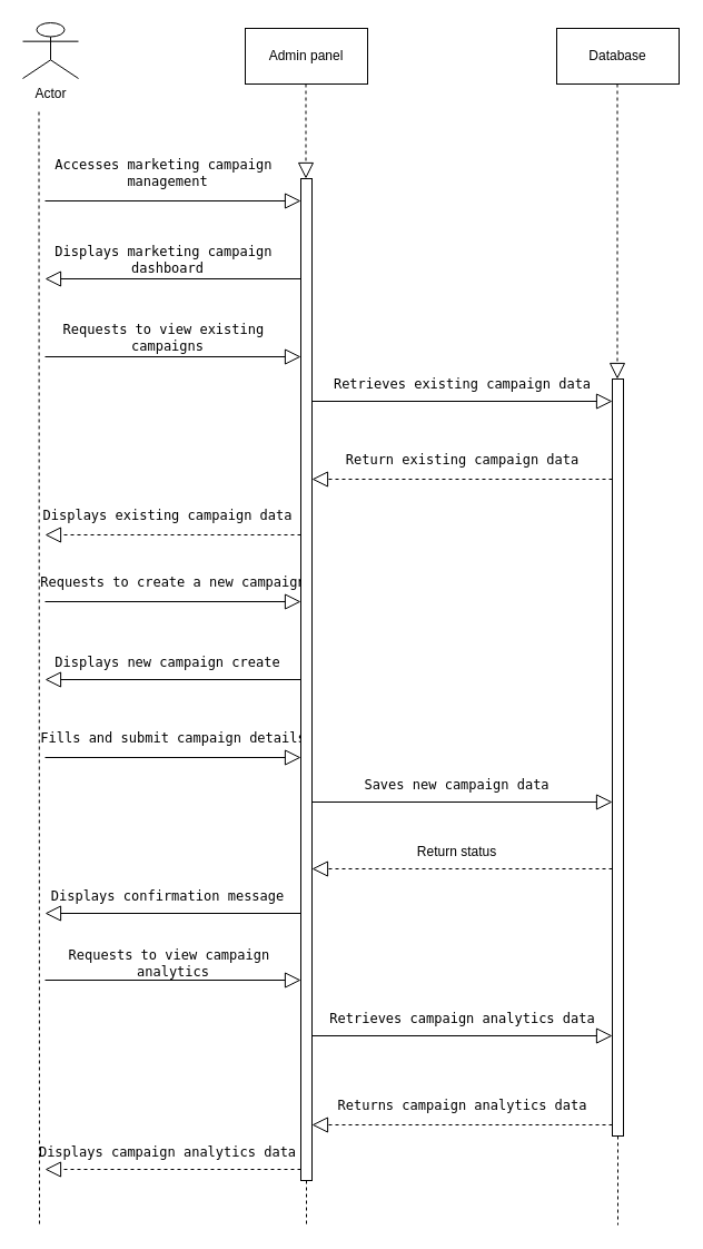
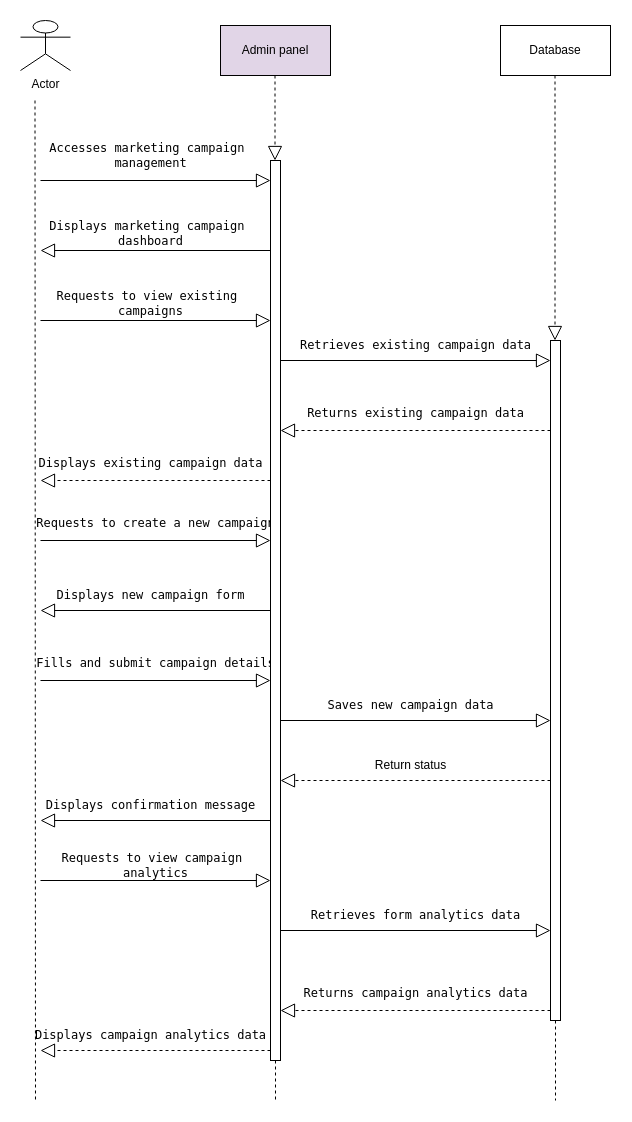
- <mxCell id="4" value="Admin panel" style="html=1;whiteSpace=wrap;" parent="1" vertex="1"><mxGeometry x="220" y="25" width="110" height="50" as="geometry" /></mxCell>
+ <mxCell id="4" value="Admin panel" style="html=1;whiteSpace=wrap;fillColor=#e1d5e7;" parent="1" vertex="1"><mxGeometry x="220" y="25" width="110" height="50" as="geometry" /></mxCell>
- <mxCell id="12" value="&lt;pre&gt;&lt;code class=&quot;!whitespace-pre hljs language-sql&quot;&gt;Return existing campaign data&lt;/code&gt;&lt;/pre&gt;" style="text;html=1;align=center;verticalAlign=middle;resizable=0;points=[];autosize=1;strokeColor=none;fillColor=none;" parent="1" vertex="1"><mxGeometry x="300" y="388" width="230" height="50" as="geometry" /></mxCell>
+ <mxCell id="12" value="&lt;pre&gt;&lt;code class=&quot;!whitespace-pre hljs language-sql&quot;&gt;Returns existing campaign data&lt;/code&gt;&lt;/pre&gt;" style="text;html=1;align=center;verticalAlign=middle;resizable=0;points=[];autosize=1;strokeColor=none;fillColor=none;" parent="1" vertex="1"><mxGeometry x="300" y="388" width="230" height="50" as="geometry" /></mxCell>
- <mxCell id="15" value="&lt;pre&gt;&lt;code class=&quot;!whitespace-pre hljs language-sql&quot;&gt;Displays new campaign create&lt;/code&gt;&lt;/pre&gt;" style="text;html=1;align=center;verticalAlign=middle;resizable=0;points=[];autosize=1;strokeColor=none;fillColor=none;" parent="1" vertex="1"><mxGeometry x="45" y="570" width="210" height="50" as="geometry" /></mxCell>
+ <mxCell id="15" value="&lt;pre&gt;&lt;code class=&quot;!whitespace-pre hljs language-sql&quot;&gt;Displays new campaign form&lt;/code&gt;&lt;/pre&gt;" style="text;html=1;align=center;verticalAlign=middle;resizable=0;points=[];autosize=1;strokeColor=none;fillColor=none;" parent="1" vertex="1"><mxGeometry x="45" y="570" width="210" height="50" as="geometry" /></mxCell>
- <mxCell id="21" value="&lt;pre&gt;&lt;code class=&quot;!whitespace-pre hljs language-sql&quot;&gt;Retrieves campaign analytics data&lt;/code&gt;&lt;/pre&gt;" style="text;html=1;align=center;verticalAlign=middle;resizable=0;points=[];autosize=1;strokeColor=none;fillColor=none;" parent="1" vertex="1"><mxGeometry x="290" y="890" width="250" height="50" as="geometry" /></mxCell>
+ <mxCell id="21" value="&lt;pre&gt;&lt;code class=&quot;!whitespace-pre hljs language-sql&quot;&gt;Retrieves form analytics data&lt;/code&gt;&lt;/pre&gt;" style="text;html=1;align=center;verticalAlign=middle;resizable=0;points=[];autosize=1;strokeColor=none;fillColor=none;" parent="1" vertex="1"><mxGeometry x="290" y="890" width="250" height="50" as="geometry" /></mxCell>
